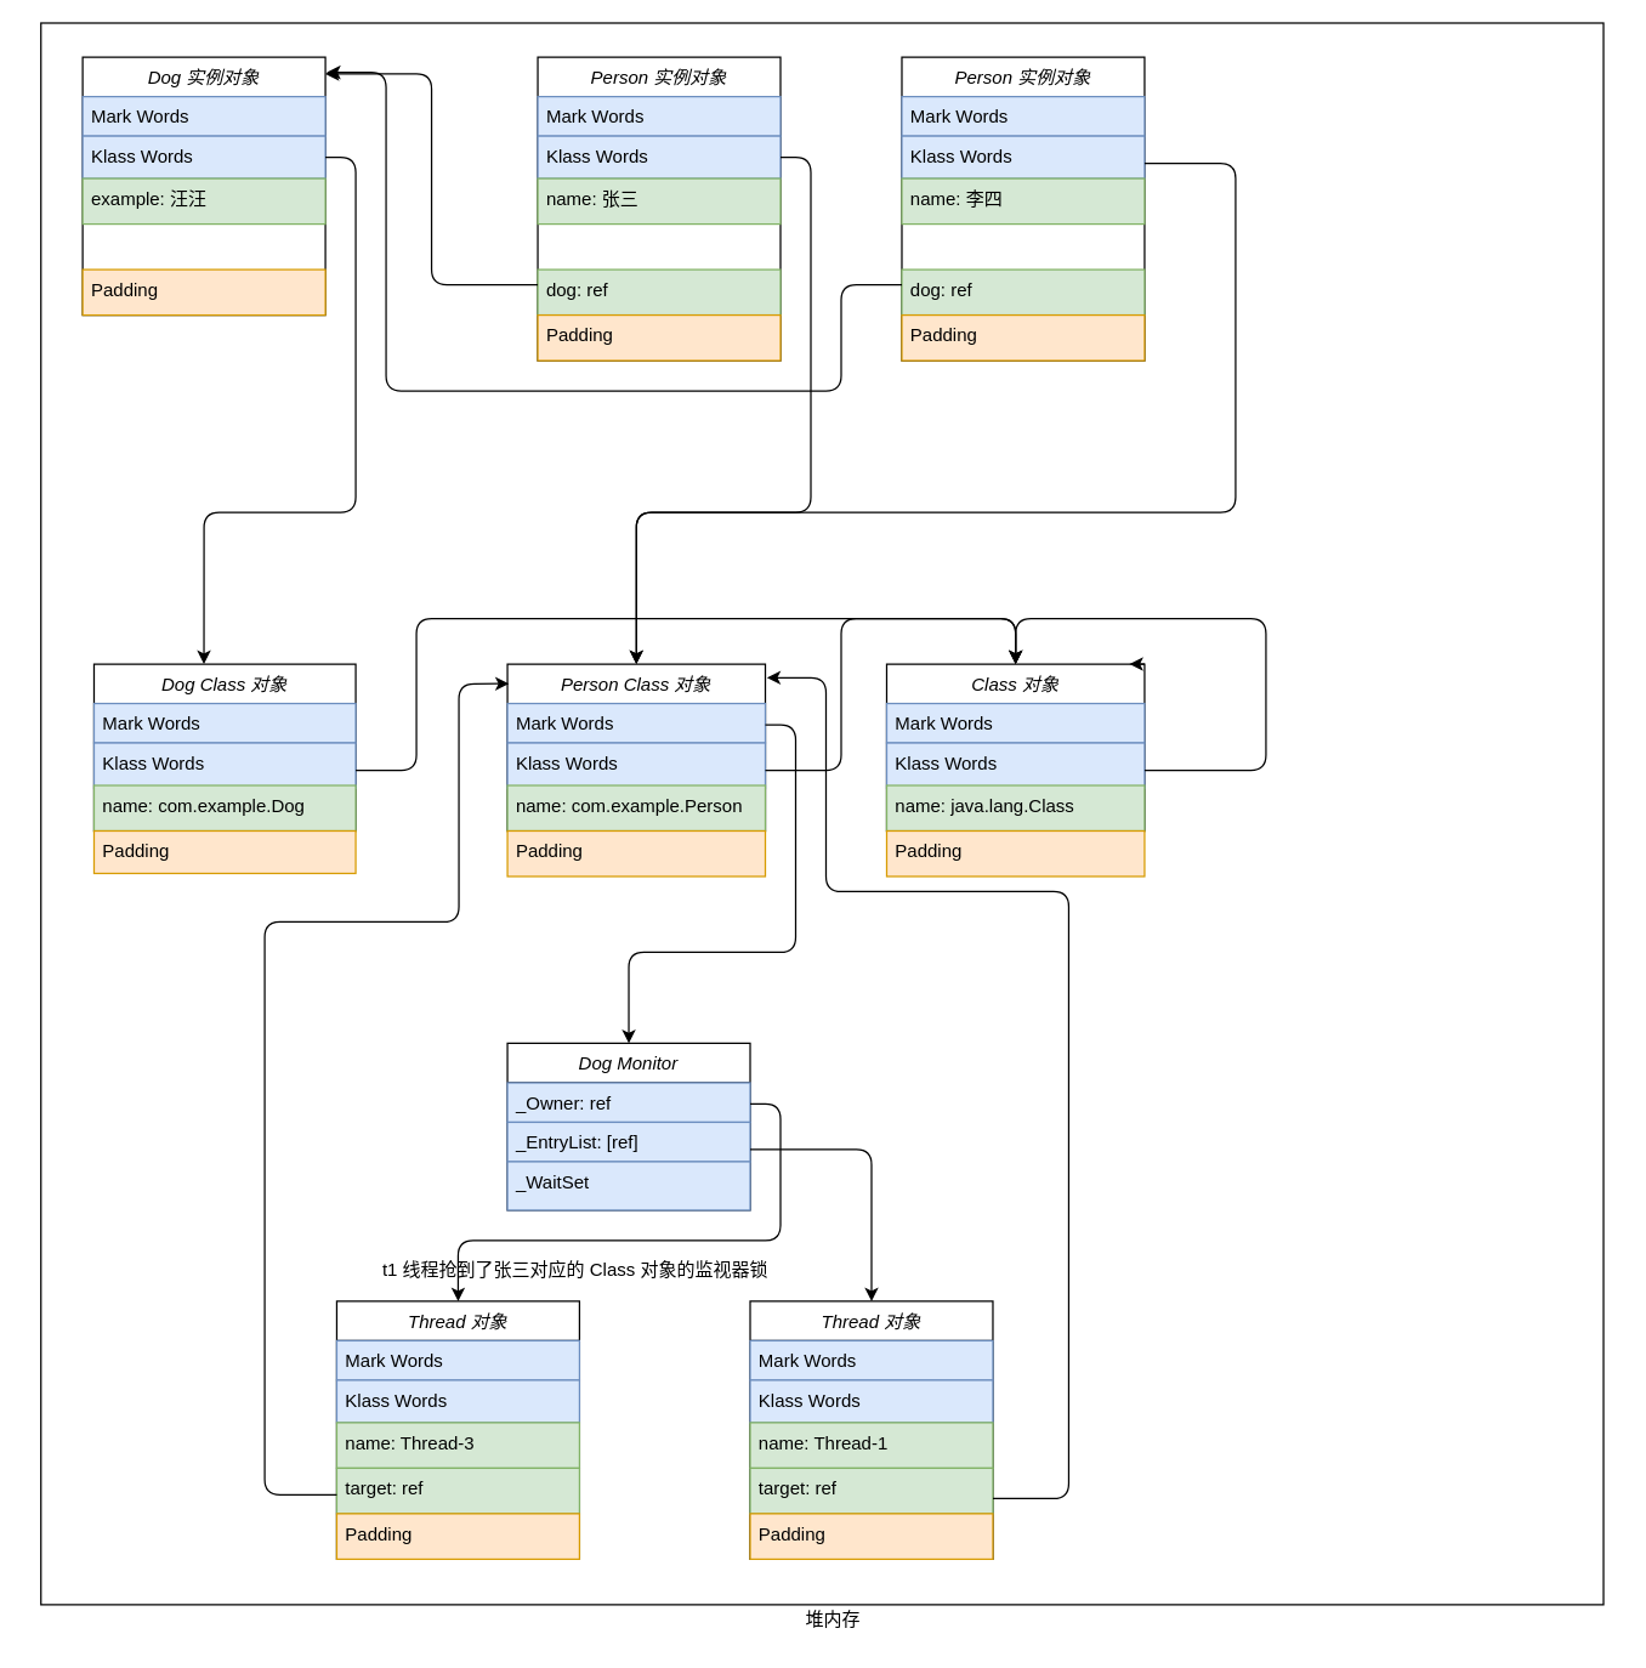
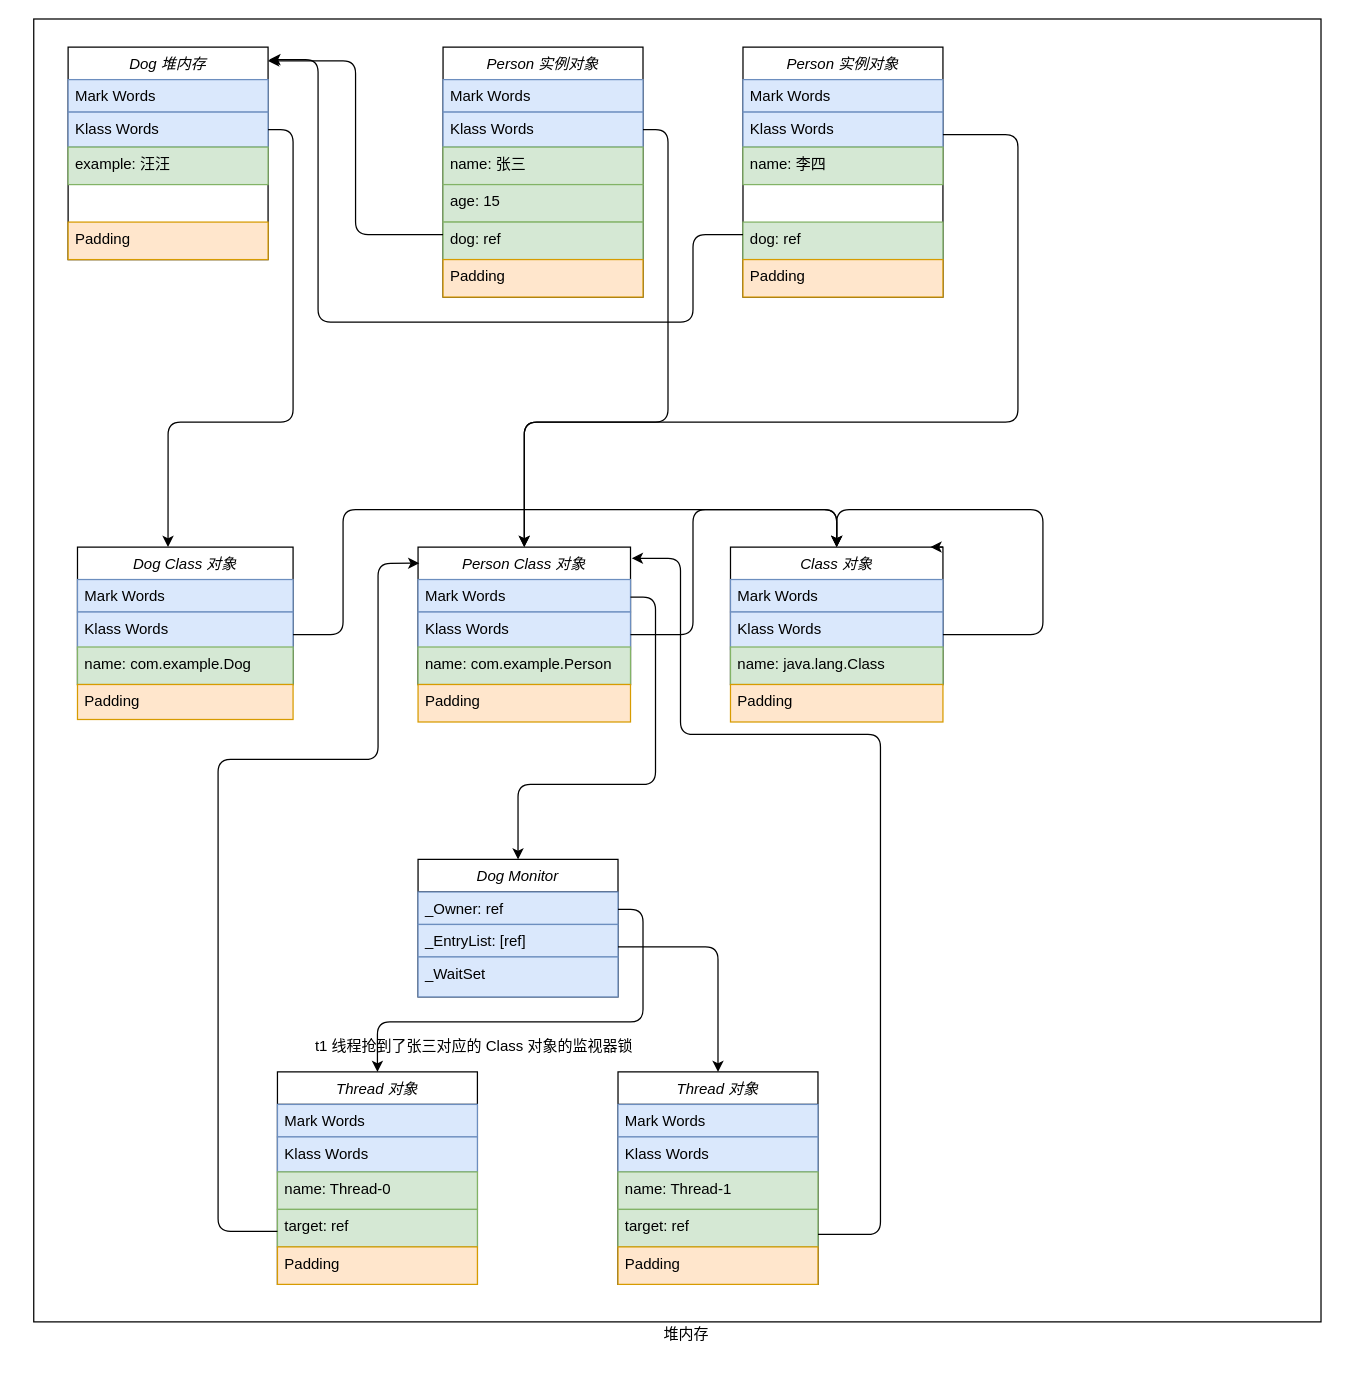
- <mxCell id="12" value="Dog 实例对象" style="swimlane;fontStyle=2;align=center;verticalAlign=top;childLayout=stackLayout;horizontal=1;startSize=26;horizontalStack=0;resizeParent=1;resizeLast=0;collapsible=1;marginBottom=0;rounded=0;shadow=0;strokeWidth=1;" parent="1" vertex="1"><mxGeometry x="54" y="37" width="160" height="170" as="geometry"><mxRectangle x="230" y="140" width="160" height="26" as="alternateBounds" /></mxGeometry></mxCell>
+ <mxCell id="12" value="Dog 堆内存" style="swimlane;fontStyle=2;align=center;verticalAlign=top;childLayout=stackLayout;horizontal=1;startSize=26;horizontalStack=0;resizeParent=1;resizeLast=0;collapsible=1;marginBottom=0;rounded=0;shadow=0;strokeWidth=1;" parent="1" vertex="1"><mxGeometry x="54" y="37" width="160" height="170" as="geometry"><mxRectangle x="230" y="140" width="160" height="26" as="alternateBounds" /></mxGeometry></mxCell>
+ <mxCell id="17" value="age: 15" style="text;align=left;verticalAlign=top;spacingLeft=4;spacingRight=4;overflow=hidden;rotatable=0;points=[[0,0.5],[1,0.5]];portConstraint=eastwest;fillColor=#d5e8d4;strokeColor=#82b366;" parent="1" vertex="1"><mxGeometry x="354" y="147" width="160" height="30" as="geometry" /></mxCell>
- <mxCell id="53" value="name: Thread-3" style="text;align=left;verticalAlign=top;spacingLeft=4;spacingRight=4;overflow=hidden;rotatable=0;points=[[0,0.5],[1,0.5]];portConstraint=eastwest;rounded=0;shadow=0;html=0;fillColor=#d5e8d4;strokeColor=#82b366;" vertex="1" parent="1"><mxGeometry x="221.5" y="937" width="160" height="30" as="geometry" /></mxCell>
+ <mxCell id="53" value="name: Thread-0" style="text;align=left;verticalAlign=top;spacingLeft=4;spacingRight=4;overflow=hidden;rotatable=0;points=[[0,0.5],[1,0.5]];portConstraint=eastwest;rounded=0;shadow=0;html=0;fillColor=#d5e8d4;strokeColor=#82b366;" vertex="1" parent="1"><mxGeometry x="221.5" y="937" width="160" height="30" as="geometry" /></mxCell>
